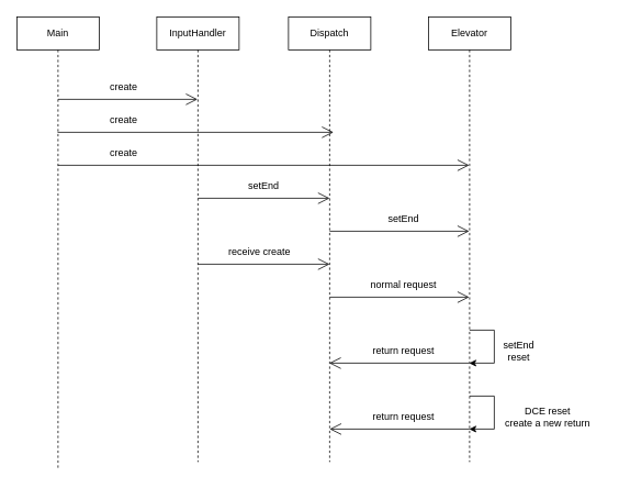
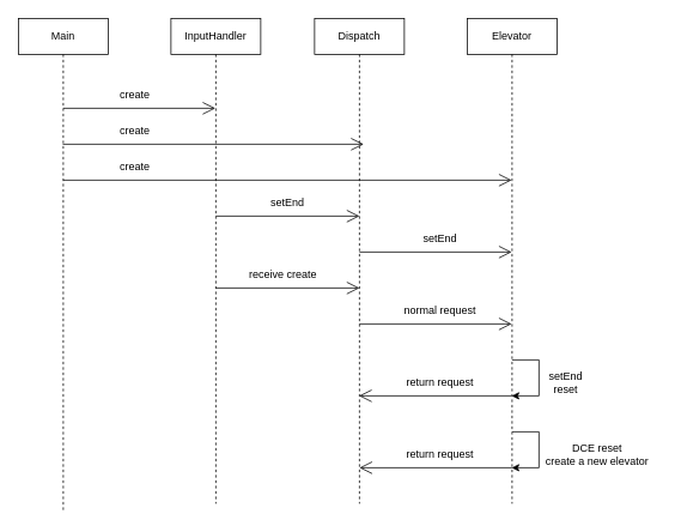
- <mxCell id="25" value="DCE reset&lt;br&gt;create a new return" style="text;html=1;strokeColor=none;fillColor=none;align=center;verticalAlign=middle;whiteSpace=wrap;rounded=0;" vertex="1" parent="1"><mxGeometry x="600" y="490" width="130" height="30" as="geometry" /></mxCell>
+ <mxCell id="25" value="DCE reset&lt;br&gt;create a new elevator" style="text;html=1;strokeColor=none;fillColor=none;align=center;verticalAlign=middle;whiteSpace=wrap;rounded=0;" vertex="1" parent="1"><mxGeometry x="600" y="490" width="130" height="30" as="geometry" /></mxCell>
